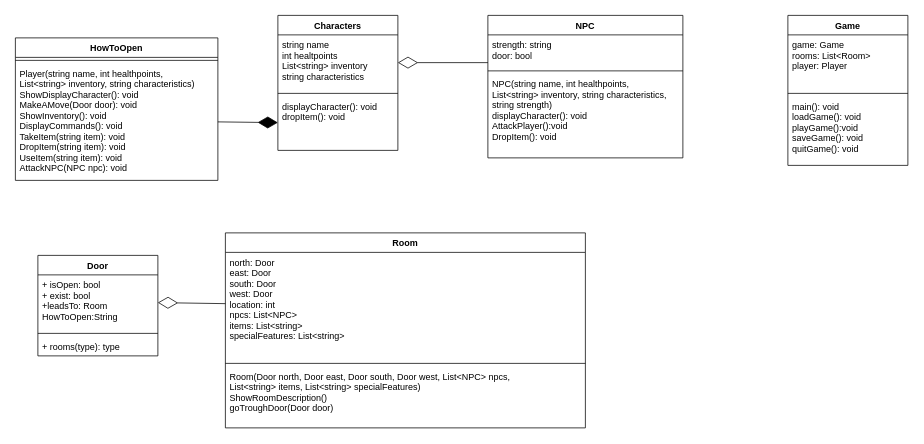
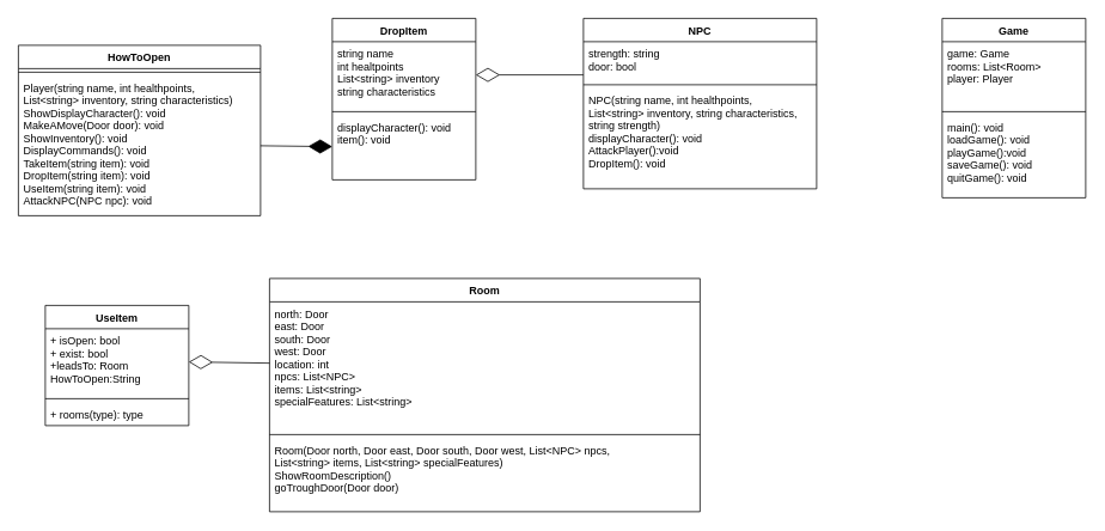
- <mxCell id="5" value="Characters" style="swimlane;fontStyle=1;align=center;verticalAlign=top;childLayout=stackLayout;horizontal=1;startSize=26;horizontalStack=0;resizeParent=1;resizeParentMax=0;resizeLast=0;collapsible=1;marginBottom=0;" vertex="1" parent="1"><mxGeometry x="370" y="20" width="160" height="180" as="geometry" /></mxCell>
+ <mxCell id="5" value="DropItem" style="swimlane;fontStyle=1;align=center;verticalAlign=top;childLayout=stackLayout;horizontal=1;startSize=26;horizontalStack=0;resizeParent=1;resizeParentMax=0;resizeLast=0;collapsible=1;marginBottom=0;" vertex="1" parent="1"><mxGeometry x="370" y="20" width="160" height="180" as="geometry" /></mxCell>
- <mxCell id="8" value="displayCharacter(): void&#10;dropItem(): void" style="text;strokeColor=none;fillColor=none;align=left;verticalAlign=top;spacingLeft=4;spacingRight=4;overflow=hidden;rotatable=0;points=[[0,0.5],[1,0.5]];portConstraint=eastwest;" vertex="1" parent="5"><mxGeometry y="108" width="160" height="72" as="geometry" /></mxCell>
+ <mxCell id="8" value="displayCharacter(): void&#10;item(): void" style="text;strokeColor=none;fillColor=none;align=left;verticalAlign=top;spacingLeft=4;spacingRight=4;overflow=hidden;rotatable=0;points=[[0,0.5],[1,0.5]];portConstraint=eastwest;" vertex="1" parent="5"><mxGeometry y="108" width="160" height="72" as="geometry" /></mxCell>
- <mxCell id="15" value="Door" style="swimlane;fontStyle=1;align=center;verticalAlign=top;childLayout=stackLayout;horizontal=1;startSize=26;horizontalStack=0;resizeParent=1;resizeParentMax=0;resizeLast=0;collapsible=1;marginBottom=0;" vertex="1" parent="1"><mxGeometry x="50" y="340" width="160" height="134" as="geometry" /></mxCell>
+ <mxCell id="15" value="UseItem" style="swimlane;fontStyle=1;align=center;verticalAlign=top;childLayout=stackLayout;horizontal=1;startSize=26;horizontalStack=0;resizeParent=1;resizeParentMax=0;resizeLast=0;collapsible=1;marginBottom=0;" vertex="1" parent="1"><mxGeometry x="50" y="340" width="160" height="134" as="geometry" /></mxCell>
